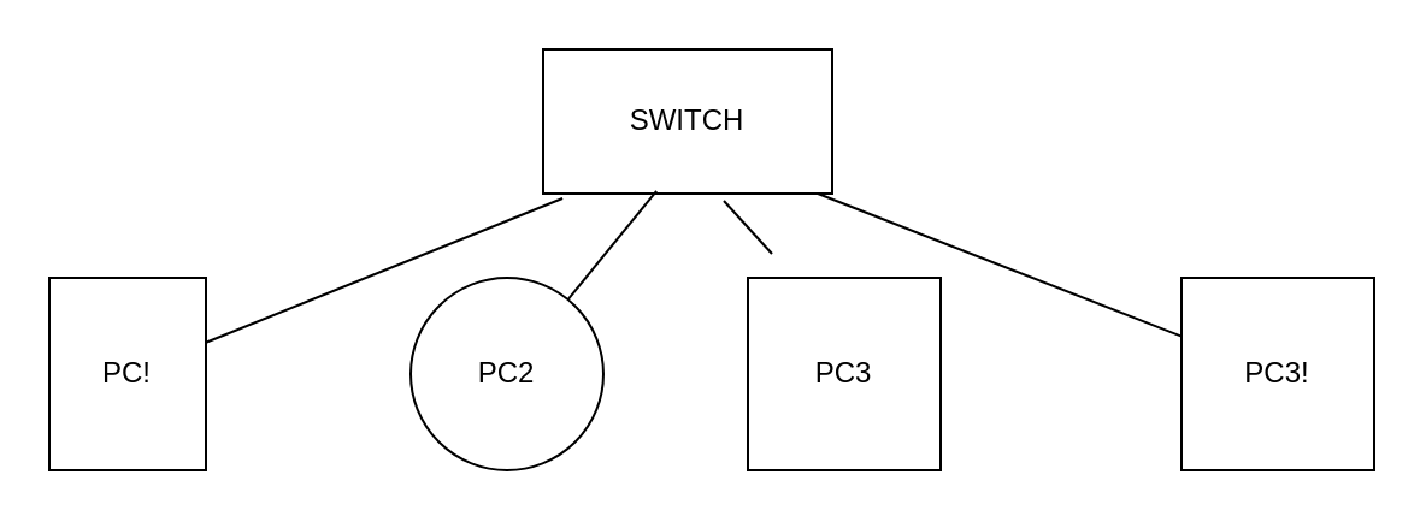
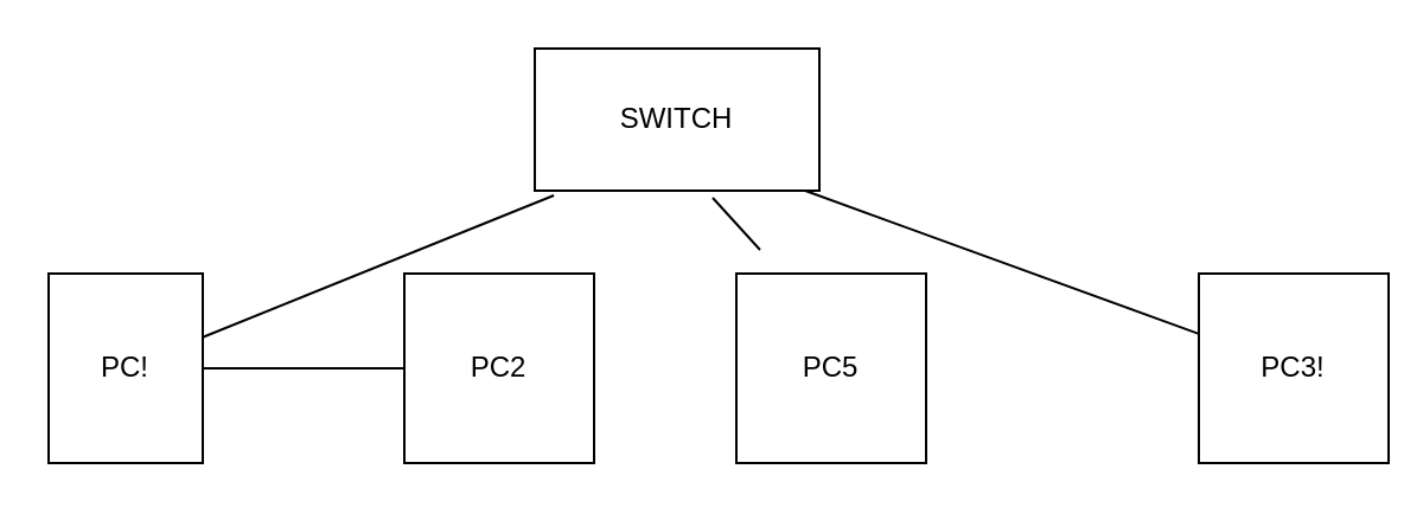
- <mxCell id="9" value="" style="endArrow=none;html=1;rounded=0;entryX=0.392;entryY=0.983;entryDx=0;entryDy=0;entryPerimeter=0;" edge="1" parent="1" source="4" target="2"><mxGeometry width="50" height="50" relative="1" as="geometry"><mxPoint x="260" y="385" as="sourcePoint" /><mxPoint x="310" y="335" as="targetPoint" /></mxGeometry></mxCell>
+ <mxCell id="9" value="" style="endArrow=none;html=1;rounded=0;" edge="1" parent="1" source="4" target="3"><mxGeometry width="50" height="50" relative="1" as="geometry"><mxPoint x="260" y="385" as="sourcePoint" /><mxPoint x="310" y="335" as="targetPoint" /></mxGeometry></mxCell>
- <mxCell id="4" value="PC2" style="ellipse;whiteSpace=wrap;html=1;aspect=fixed;" vertex="1" parent="1"><mxGeometry x="170" y="115" width="80" height="80" as="geometry" /></mxCell>
+ <mxCell id="4" value="PC2" style="whiteSpace=wrap;html=1;aspect=fixed;" vertex="1" parent="1"><mxGeometry x="170" y="115" width="80" height="80" as="geometry" /></mxCell>
- <mxCell id="5" value="PC3" style="whiteSpace=wrap;html=1;aspect=fixed;" vertex="1" parent="1"><mxGeometry x="310" y="115" width="80" height="80" as="geometry" /></mxCell>
+ <mxCell id="5" value="PC5" style="whiteSpace=wrap;html=1;aspect=fixed;" vertex="1" parent="1"><mxGeometry x="310" y="115" width="80" height="80" as="geometry" /></mxCell>
- <mxCell id="6" value="PC3!" style="whiteSpace=wrap;html=1;aspect=fixed;" vertex="1" parent="1"><mxGeometry x="490" y="115" width="80" height="80" as="geometry" /></mxCell>
+ <mxCell id="6" value="PC3!" style="whiteSpace=wrap;html=1;aspect=fixed;" vertex="1" parent="1"><mxGeometry x="505" y="115" width="80" height="80" as="geometry" /></mxCell>
